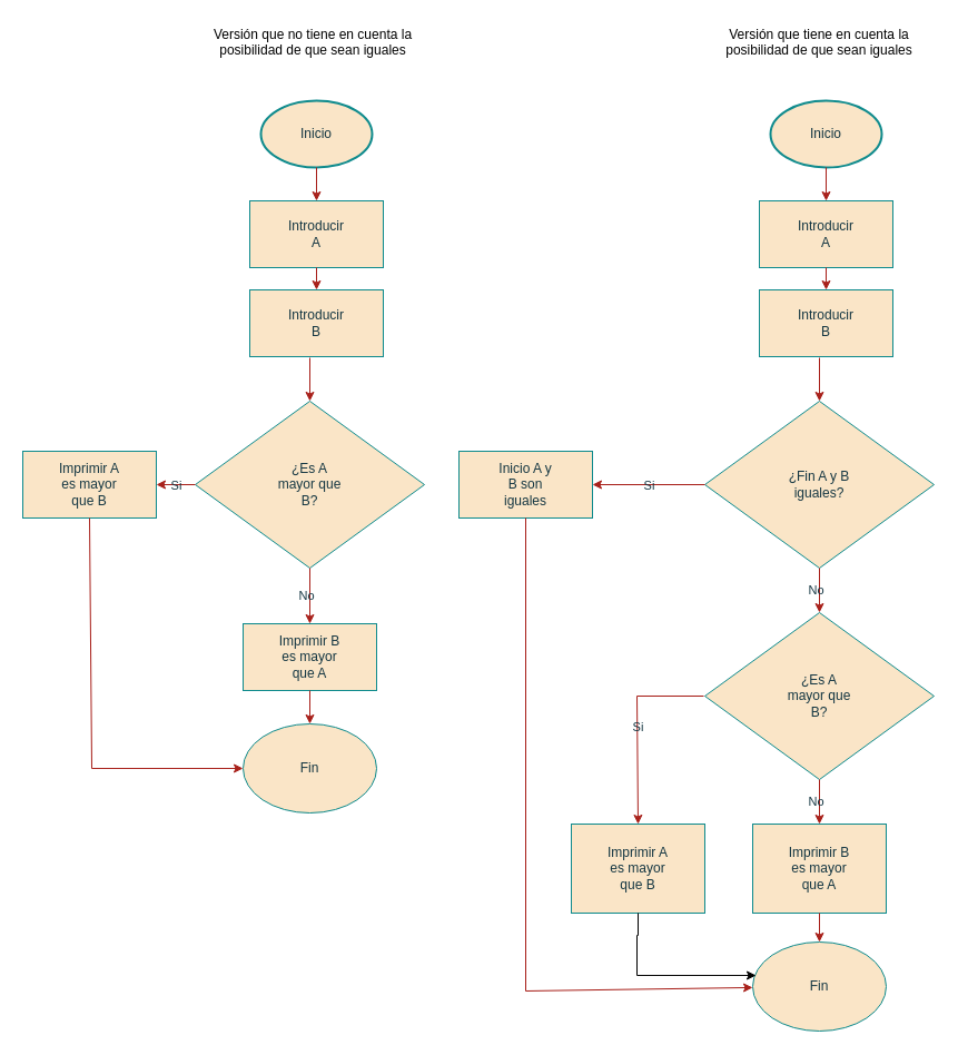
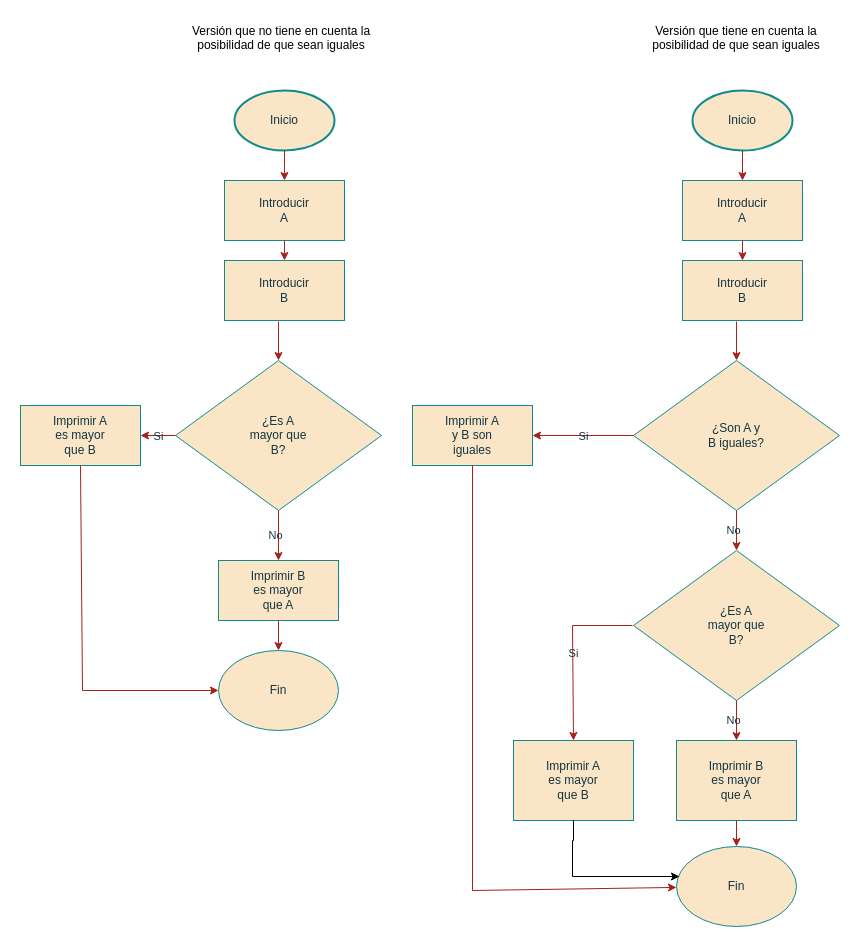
- <mxCell id="36" value="Inicio A y B son iguales" style="text;html=1;align=center;verticalAlign=middle;whiteSpace=wrap;rounded=0;labelBackgroundColor=none;fontColor=#143642;" vertex="1" parent="1"><mxGeometry x="442" y="420" width="60" height="30" as="geometry" /></mxCell>
+ <mxCell id="36" value="Imprimir A y B son iguales" style="text;html=1;align=center;verticalAlign=middle;whiteSpace=wrap;rounded=0;labelBackgroundColor=none;fontColor=#143642;" vertex="1" parent="1"><mxGeometry x="442" y="420" width="60" height="30" as="geometry" /></mxCell>
- <mxCell id="35" value="¿Fin A y B iguales?" style="text;html=1;align=center;verticalAlign=middle;whiteSpace=wrap;rounded=0;labelBackgroundColor=none;fontColor=#143642;" vertex="1" parent="1"><mxGeometry x="706" y="420" width="60" height="30" as="geometry" /></mxCell>
+ <mxCell id="35" value="¿Son A y B iguales?" style="text;html=1;align=center;verticalAlign=middle;whiteSpace=wrap;rounded=0;labelBackgroundColor=none;fontColor=#143642;" vertex="1" parent="1"><mxGeometry x="706" y="420" width="60" height="30" as="geometry" /></mxCell>
